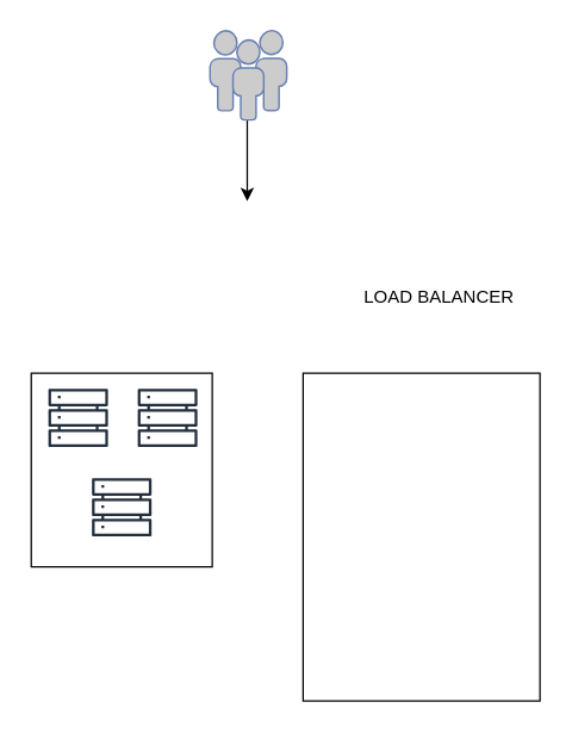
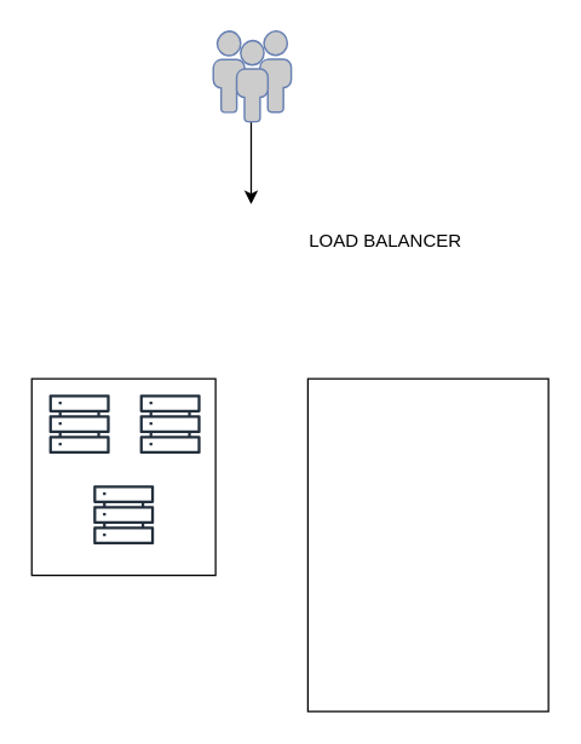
- <mxCell id="3" value="LOAD BALANCER" style="text;html=1;align=center;verticalAlign=middle;whiteSpace=wrap;rounded=0;" vertex="1" parent="1"><mxGeometry x="230.5" y="184" width="126.5" height="30" as="geometry" /></mxCell>
+ <mxCell id="3" value="LOAD BALANCER" style="text;html=1;align=center;verticalAlign=middle;whiteSpace=wrap;rounded=0;" vertex="1" parent="1"><mxGeometry x="190.5" y="144" width="126.5" height="30" as="geometry" /></mxCell>
